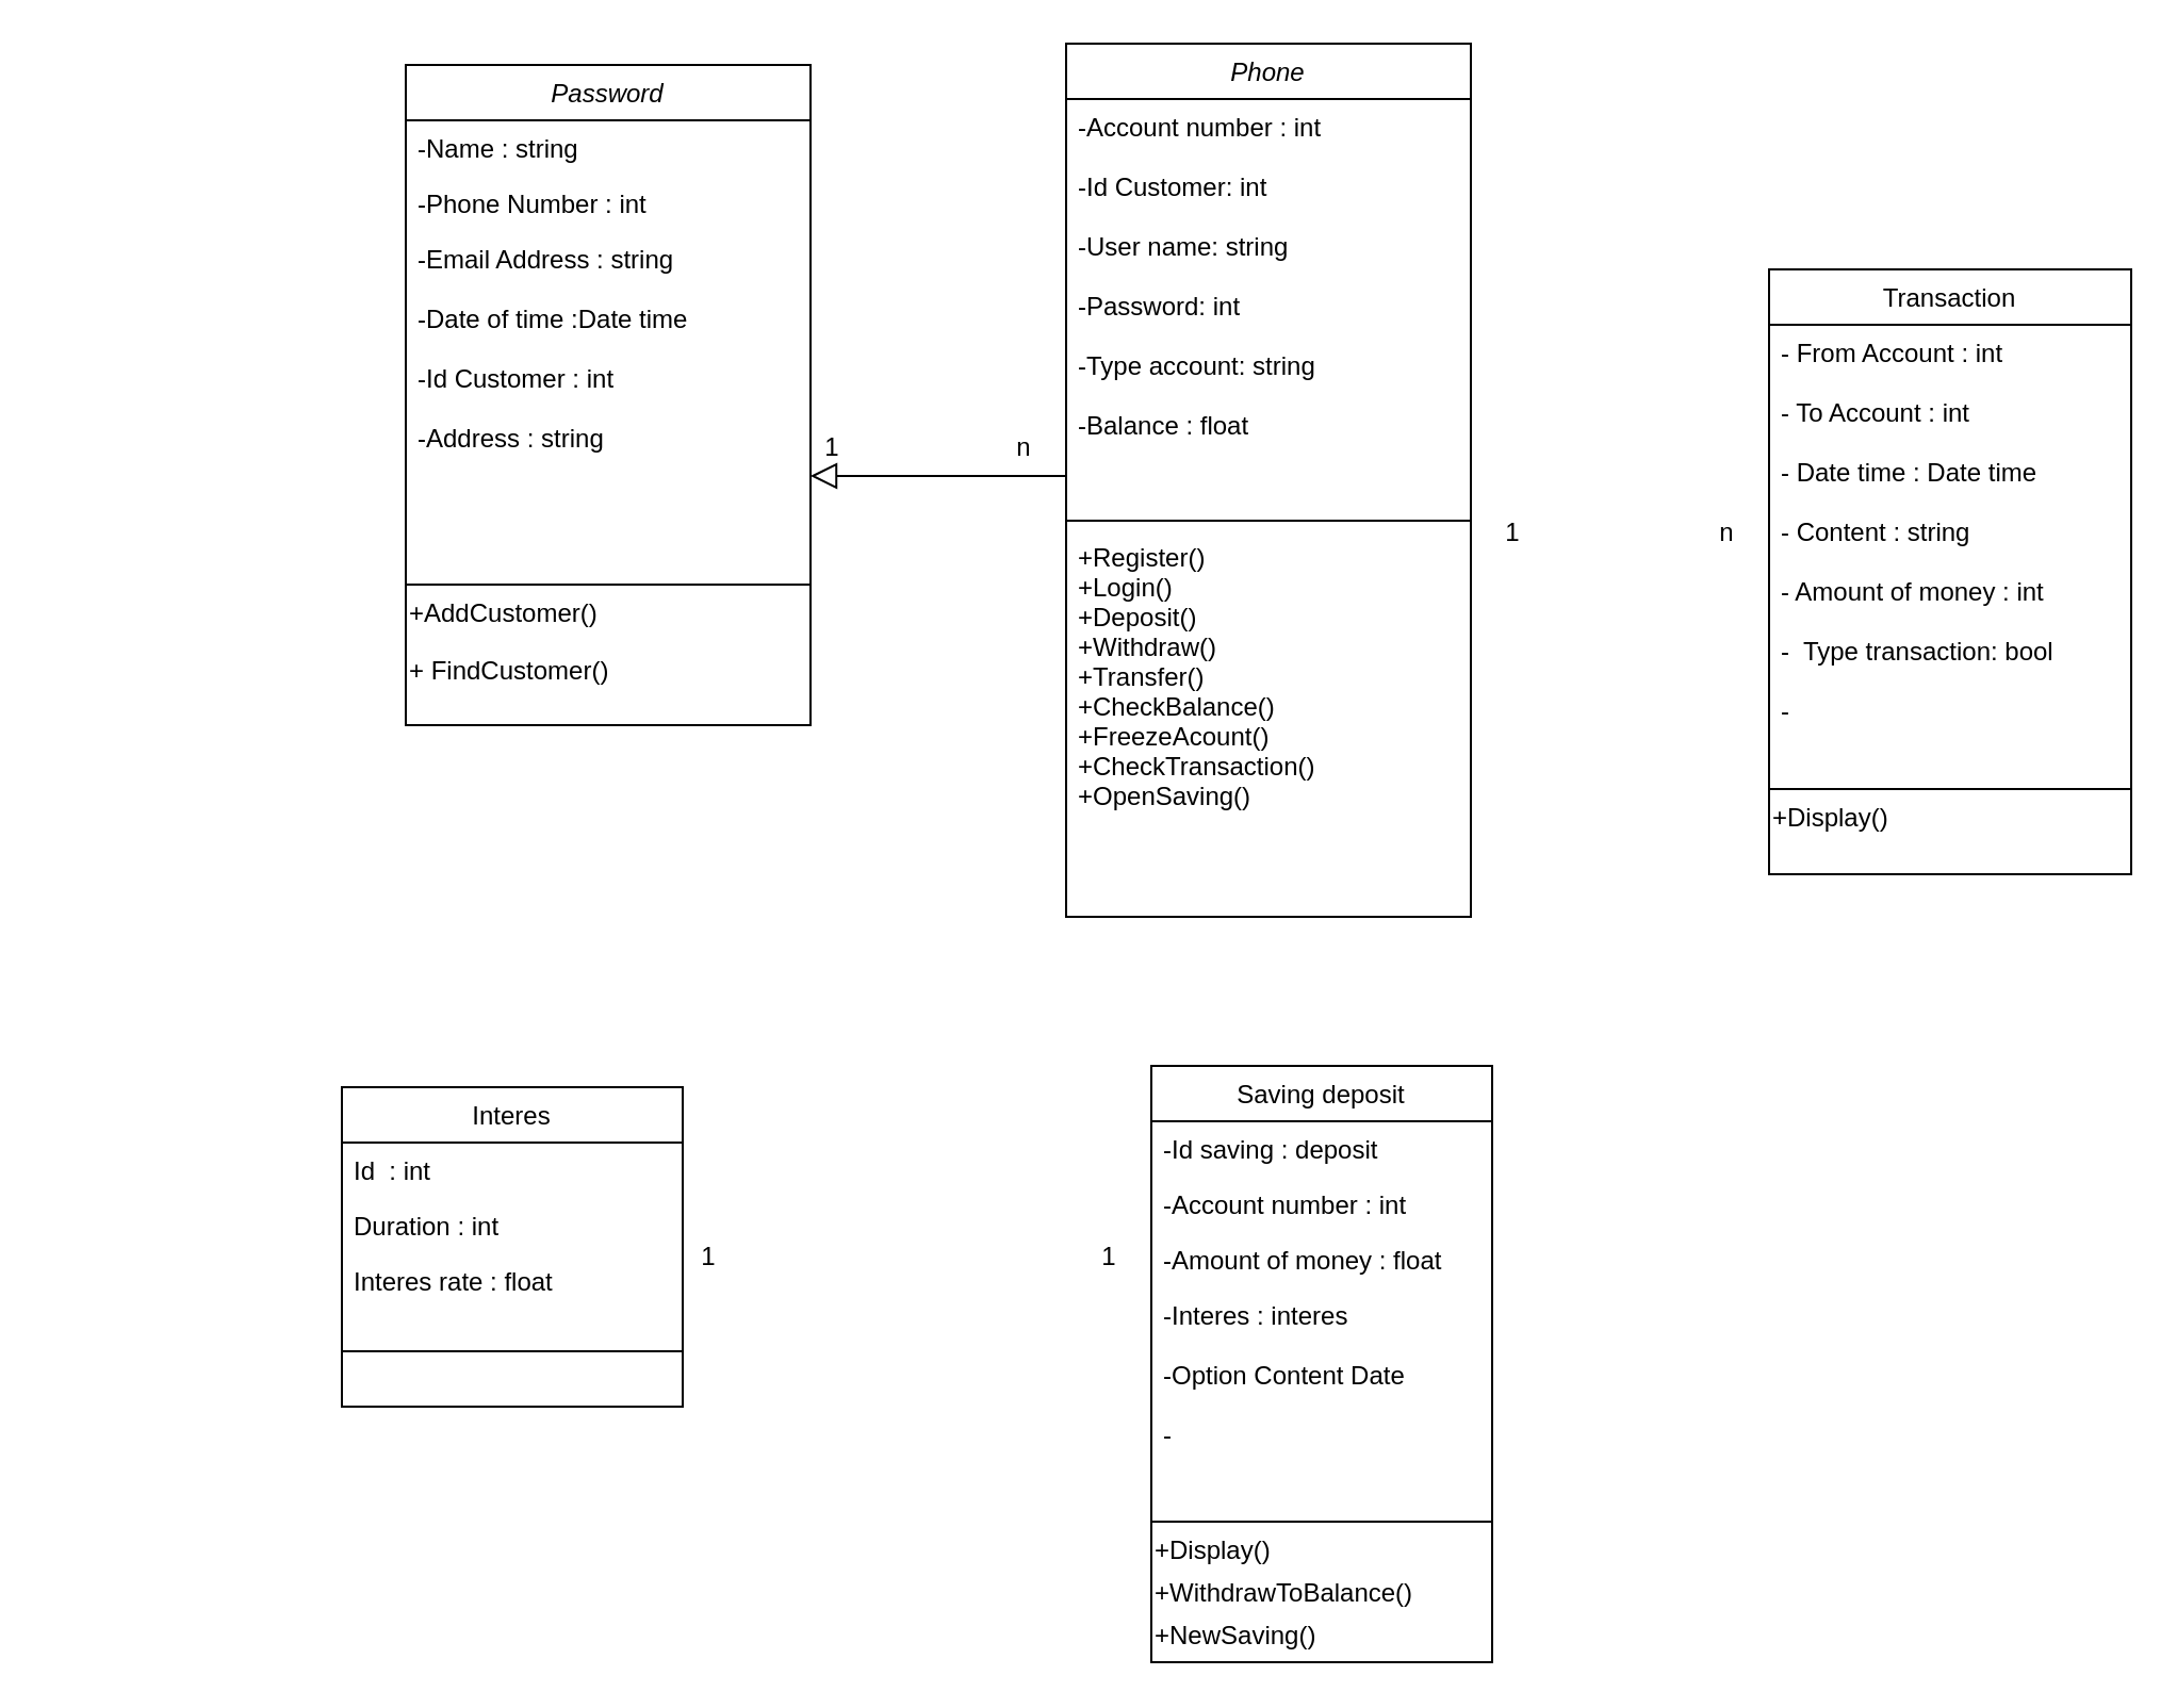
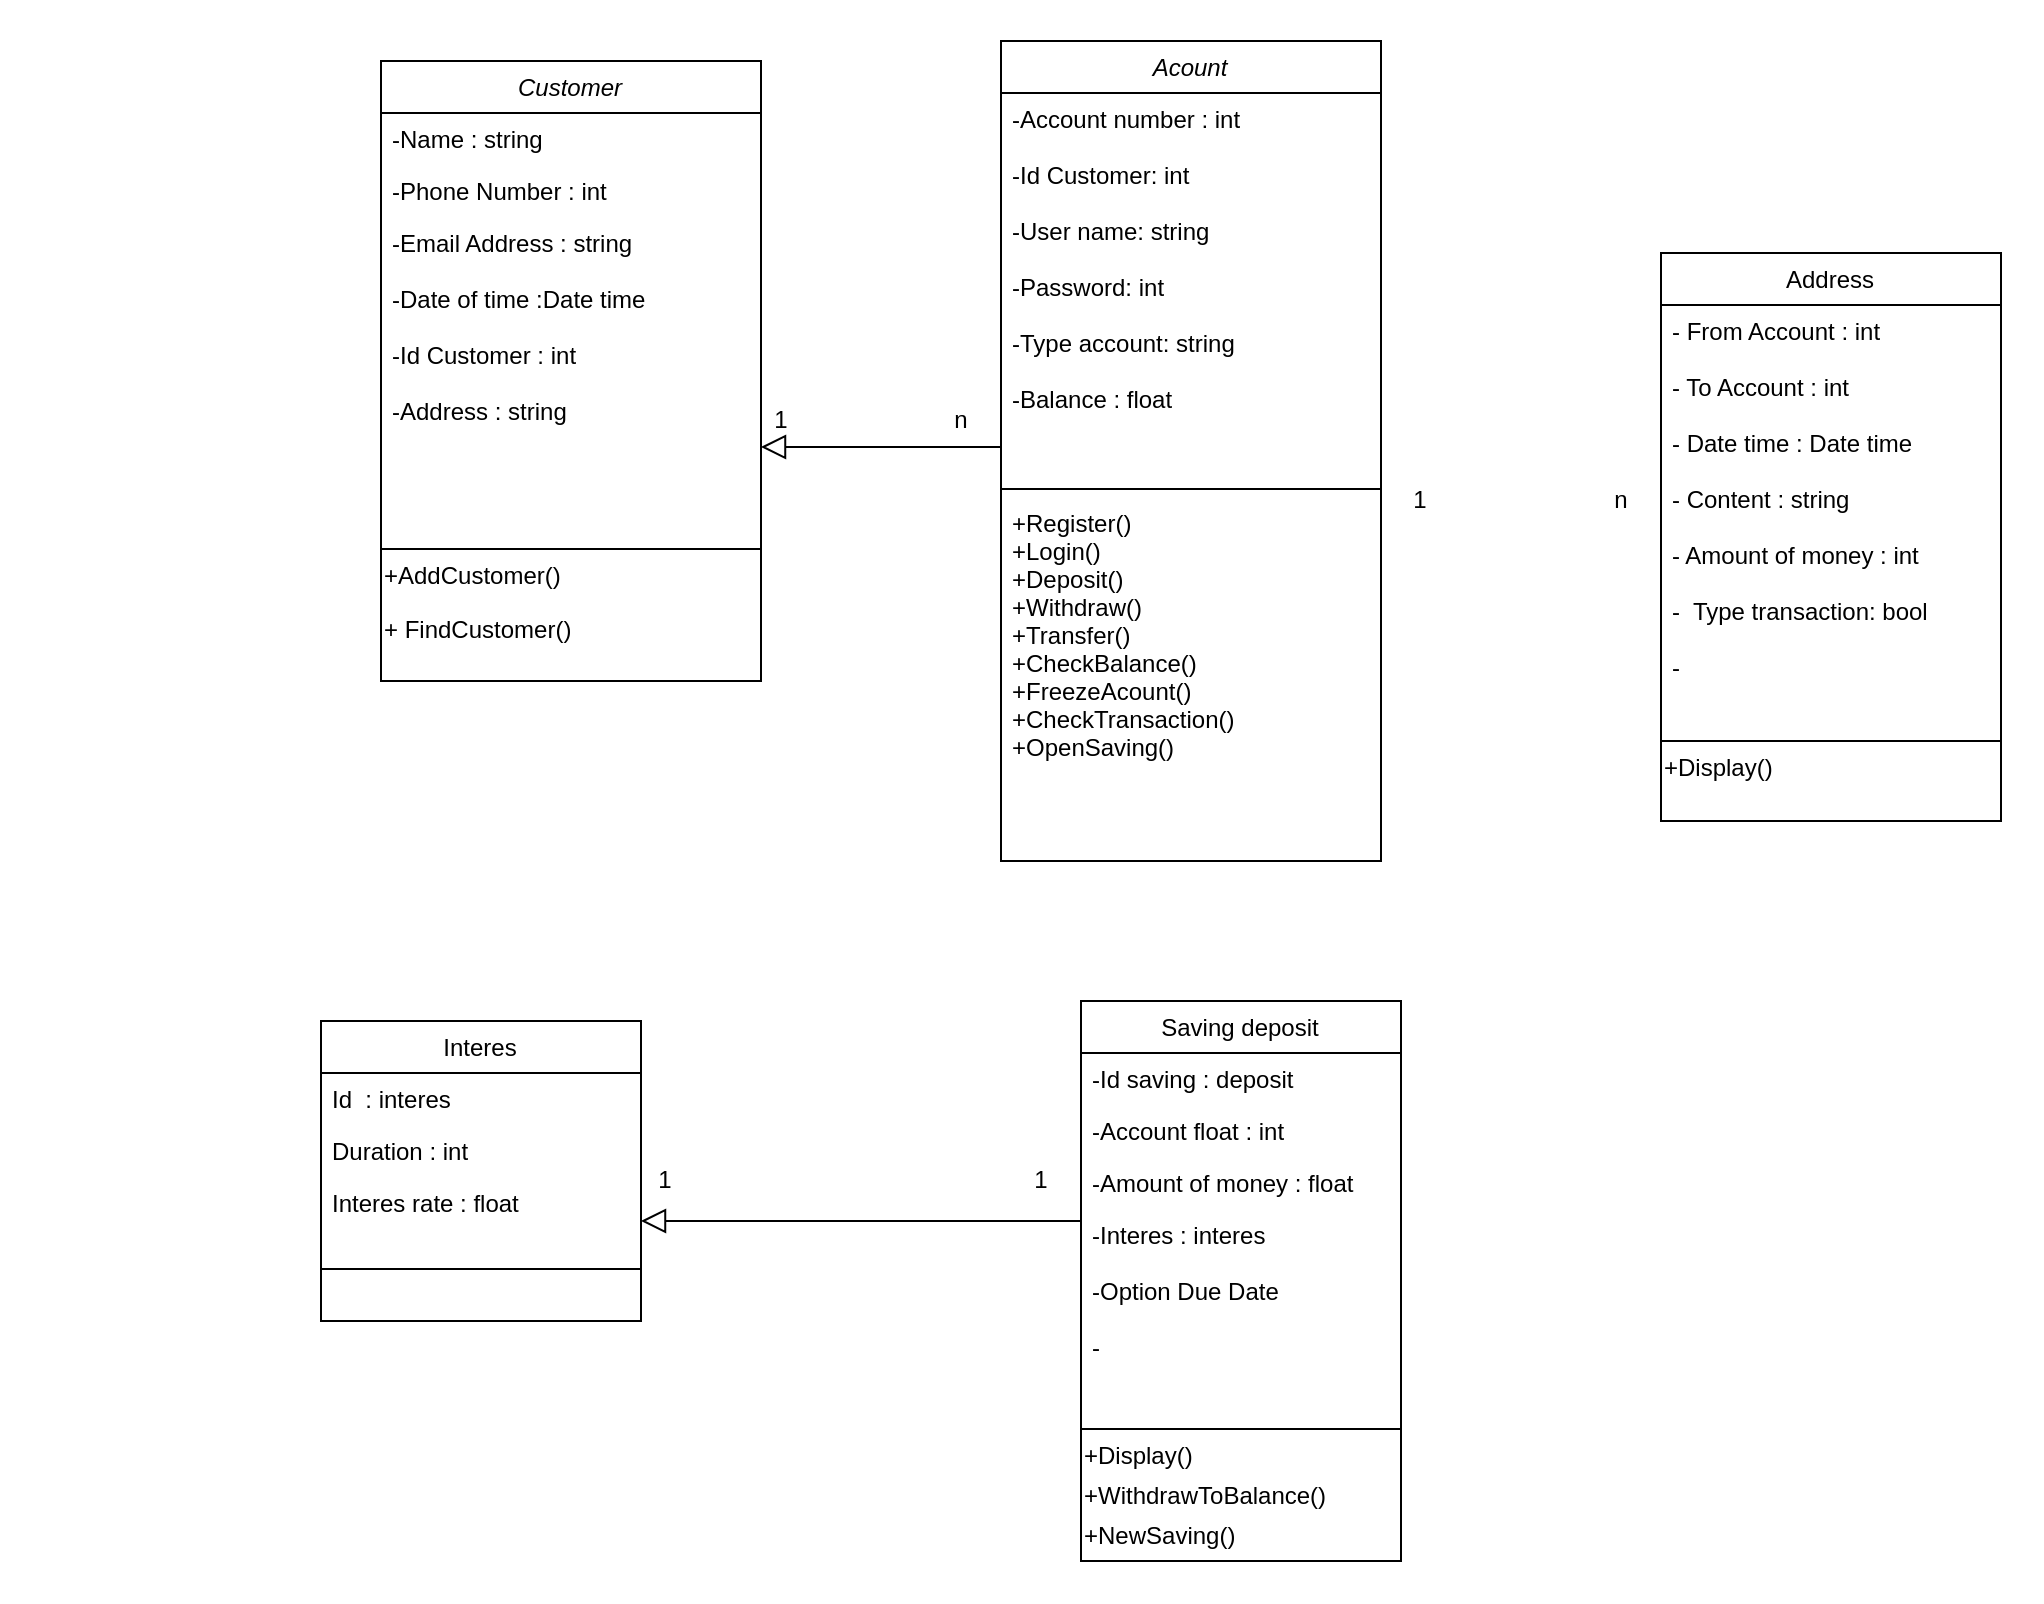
- <mxCell id="2" value="Phone&#10;" style="swimlane;fontStyle=2;align=center;verticalAlign=top;childLayout=stackLayout;horizontal=1;startSize=26;horizontalStack=0;resizeParent=1;resizeLast=0;collapsible=1;marginBottom=0;rounded=0;shadow=0;strokeWidth=1;" parent="1" vertex="1"><mxGeometry x="500" y="20" width="190" height="410" as="geometry"><mxRectangle x="230" y="140" width="160" height="26" as="alternateBounds" /></mxGeometry></mxCell>
+ <mxCell id="2" value="Acount&#10;" style="swimlane;fontStyle=2;align=center;verticalAlign=top;childLayout=stackLayout;horizontal=1;startSize=26;horizontalStack=0;resizeParent=1;resizeLast=0;collapsible=1;marginBottom=0;rounded=0;shadow=0;strokeWidth=1;" parent="1" vertex="1"><mxGeometry x="500" y="20" width="190" height="410" as="geometry"><mxRectangle x="230" y="140" width="160" height="26" as="alternateBounds" /></mxGeometry></mxCell>
- <mxCell id="19" value="Password" style="swimlane;fontStyle=2;align=center;verticalAlign=top;childLayout=stackLayout;horizontal=1;startSize=26;horizontalStack=0;resizeParent=1;resizeLast=0;collapsible=1;marginBottom=0;rounded=0;shadow=0;strokeWidth=1;" parent="1" vertex="1"><mxGeometry x="190" y="30" width="190" height="310" as="geometry"><mxRectangle x="230" y="140" width="160" height="26" as="alternateBounds" /></mxGeometry></mxCell>
+ <mxCell id="19" value="Customer" style="swimlane;fontStyle=2;align=center;verticalAlign=top;childLayout=stackLayout;horizontal=1;startSize=26;horizontalStack=0;resizeParent=1;resizeLast=0;collapsible=1;marginBottom=0;rounded=0;shadow=0;strokeWidth=1;" parent="1" vertex="1"><mxGeometry x="190" y="30" width="190" height="310" as="geometry"><mxRectangle x="230" y="140" width="160" height="26" as="alternateBounds" /></mxGeometry></mxCell>
- <mxCell id="6" value="Transaction" style="swimlane;fontStyle=0;align=center;verticalAlign=top;childLayout=stackLayout;horizontal=1;startSize=26;horizontalStack=0;resizeParent=1;resizeLast=0;collapsible=1;marginBottom=0;rounded=0;shadow=0;strokeWidth=1;" parent="1" vertex="1"><mxGeometry x="830" y="126" width="170" height="284" as="geometry"><mxRectangle x="340" y="380" width="170" height="26" as="alternateBounds" /></mxGeometry></mxCell>
+ <mxCell id="6" value="Address" style="swimlane;fontStyle=0;align=center;verticalAlign=top;childLayout=stackLayout;horizontal=1;startSize=26;horizontalStack=0;resizeParent=1;resizeLast=0;collapsible=1;marginBottom=0;rounded=0;shadow=0;strokeWidth=1;" parent="1" vertex="1"><mxGeometry x="830" y="126" width="170" height="284" as="geometry"><mxRectangle x="340" y="380" width="170" height="26" as="alternateBounds" /></mxGeometry></mxCell>
- <mxCell id="30" value="Id  : int" style="text;align=left;verticalAlign=top;spacingLeft=4;spacingRight=4;overflow=hidden;rotatable=0;points=[[0,0.5],[1,0.5]];portConstraint=eastwest;" parent="29" vertex="1"><mxGeometry y="26" width="160" height="26" as="geometry" /></mxCell>
+ <mxCell id="30" value="Id  : interes" style="text;align=left;verticalAlign=top;spacingLeft=4;spacingRight=4;overflow=hidden;rotatable=0;points=[[0,0.5],[1,0.5]];portConstraint=eastwest;" parent="29" vertex="1"><mxGeometry y="26" width="160" height="26" as="geometry" /></mxCell>
- <mxCell id="12" value="-Account number : int&#10;" style="text;align=left;verticalAlign=top;spacingLeft=4;spacingRight=4;overflow=hidden;rotatable=0;points=[[0,0.5],[1,0.5]];portConstraint=eastwest;rounded=0;shadow=0;html=0;" parent="10" vertex="1"><mxGeometry y="52" width="160" height="26" as="geometry" /></mxCell>
+ <mxCell id="12" value="-Account float : int&#10;" style="text;align=left;verticalAlign=top;spacingLeft=4;spacingRight=4;overflow=hidden;rotatable=0;points=[[0,0.5],[1,0.5]];portConstraint=eastwest;rounded=0;shadow=0;html=0;" parent="10" vertex="1"><mxGeometry y="52" width="160" height="26" as="geometry" /></mxCell>
+ <mxCell id="34" value="" style="endArrow=block;endSize=10;endFill=0;shadow=0;strokeWidth=1;rounded=0;edgeStyle=elbowEdgeStyle;elbow=vertical;" edge="1" parent="1" source="10" target="29"><mxGeometry width="160" relative="1" as="geometry"><mxPoint x="840" y="278" as="sourcePoint" /><mxPoint x="700" y="278" as="targetPoint" /><Array as="points"><mxPoint x="450" y="610" /><mxPoint x="690" y="400" /><mxPoint x="430" y="290" /></Array></mxGeometry></mxCell>
- <mxCell id="14" value="-Interes : interes&#10;&#10;-Option Content Date&#10;&#10;- " style="text;align=left;verticalAlign=top;spacingLeft=4;spacingRight=4;overflow=hidden;rotatable=0;points=[[0,0.5],[1,0.5]];portConstraint=eastwest;rounded=0;shadow=0;html=0;" parent="10" vertex="1"><mxGeometry y="104" width="160" height="106" as="geometry" /></mxCell>
+ <mxCell id="14" value="-Interes : interes&#10;&#10;-Option Due Date&#10;&#10;- " style="text;align=left;verticalAlign=top;spacingLeft=4;spacingRight=4;overflow=hidden;rotatable=0;points=[[0,0.5],[1,0.5]];portConstraint=eastwest;rounded=0;shadow=0;html=0;" parent="10" vertex="1"><mxGeometry y="104" width="160" height="106" as="geometry" /></mxCell>
